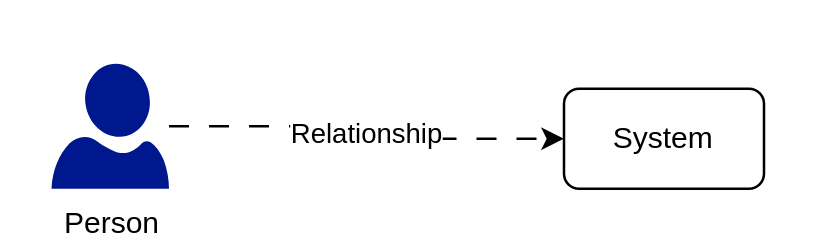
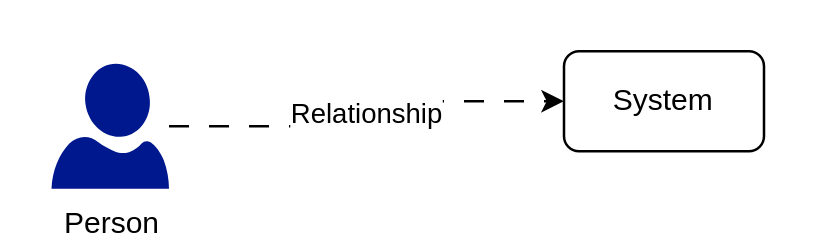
- <mxCell id="2" value="System" style="rounded=1;whiteSpace=wrap;html=1;" parent="1" vertex="1"><mxGeometry x="225" y="35" width="80" height="40" as="geometry" /></mxCell>
+ <mxCell id="2" value="System" style="rounded=1;whiteSpace=wrap;html=1;" parent="1" vertex="1"><mxGeometry x="225" y="20" width="80" height="40" as="geometry" /></mxCell>
